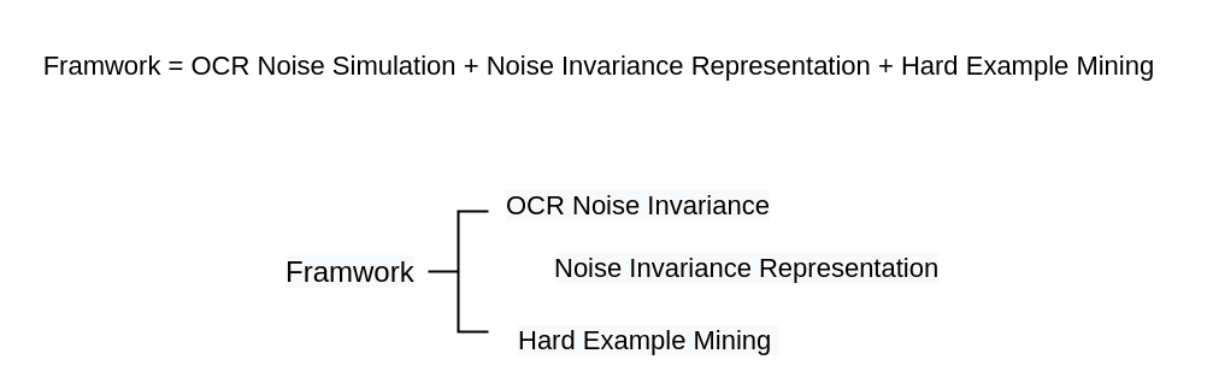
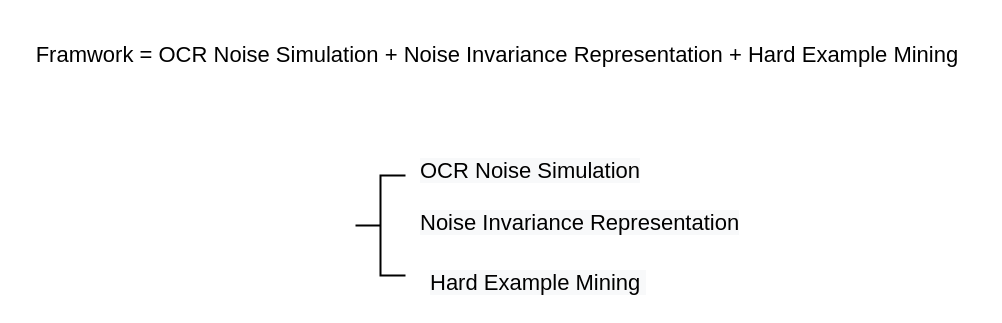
- <mxCell id="5" value="&lt;meta charset=&quot;utf-8&quot;&gt;&lt;span style=&quot;color: rgb(0, 0, 0); font-family: helvetica; font-size: 22px; font-style: normal; font-weight: 400; letter-spacing: normal; text-align: center; text-indent: 0px; text-transform: none; word-spacing: 0px; background-color: rgb(248, 249, 250); display: inline; float: none;&quot;&gt;OCR Noise Invariance&lt;/span&gt;" style="text;whiteSpace=wrap;html=1;fontSize=22;" vertex="1" parent="1"><mxGeometry x="418" y="151" width="250" height="40" as="geometry" /></mxCell>
+ <mxCell id="5" value="&lt;meta charset=&quot;utf-8&quot;&gt;&lt;span style=&quot;color: rgb(0, 0, 0); font-family: helvetica; font-size: 22px; font-style: normal; font-weight: 400; letter-spacing: normal; text-align: center; text-indent: 0px; text-transform: none; word-spacing: 0px; background-color: rgb(248, 249, 250); display: inline; float: none;&quot;&gt;OCR Noise Simulation&lt;/span&gt;" style="text;whiteSpace=wrap;html=1;fontSize=22;" vertex="1" parent="1"><mxGeometry x="418" y="151" width="250" height="40" as="geometry" /></mxCell>
- <mxCell id="6" value="&lt;meta charset=&quot;utf-8&quot;&gt;&lt;span style=&quot;color: rgb(0, 0, 0); font-family: helvetica; font-size: 22px; font-style: normal; font-weight: 400; letter-spacing: normal; text-align: center; text-indent: 0px; text-transform: none; word-spacing: 0px; background-color: rgb(248, 249, 250); display: inline; float: none;&quot;&gt;Noise Invariance Representation&lt;/span&gt;" style="text;whiteSpace=wrap;html=1;fontSize=24;" vertex="1" parent="1"><mxGeometry x="458" y="201" width="340" height="40" as="geometry" /></mxCell>
+ <mxCell id="6" value="&lt;meta charset=&quot;utf-8&quot;&gt;&lt;span style=&quot;color: rgb(0, 0, 0); font-family: helvetica; font-size: 22px; font-style: normal; font-weight: 400; letter-spacing: normal; text-align: center; text-indent: 0px; text-transform: none; word-spacing: 0px; background-color: rgb(248, 249, 250); display: inline; float: none;&quot;&gt;Noise Invariance Representation&lt;/span&gt;" style="text;whiteSpace=wrap;html=1;fontSize=24;" vertex="1" parent="1"><mxGeometry x="418" y="201" width="340" height="40" as="geometry" /></mxCell>
- <mxCell id="4" value="&lt;meta charset=&quot;utf-8&quot; style=&quot;font-size: 24px;&quot;&gt;&lt;span style=&quot;color: rgb(0, 0, 0); font-family: helvetica; font-size: 24px; font-style: normal; font-weight: 400; letter-spacing: normal; text-align: center; text-indent: 0px; text-transform: none; word-spacing: 0px; background-color: rgb(248, 249, 250); display: inline; float: none;&quot;&gt;Framwork&lt;/span&gt;" style="text;whiteSpace=wrap;html=1;fontSize=24;" vertex="1" parent="1"><mxGeometry x="235" y="205" width="120" height="40" as="geometry" /></mxCell>
